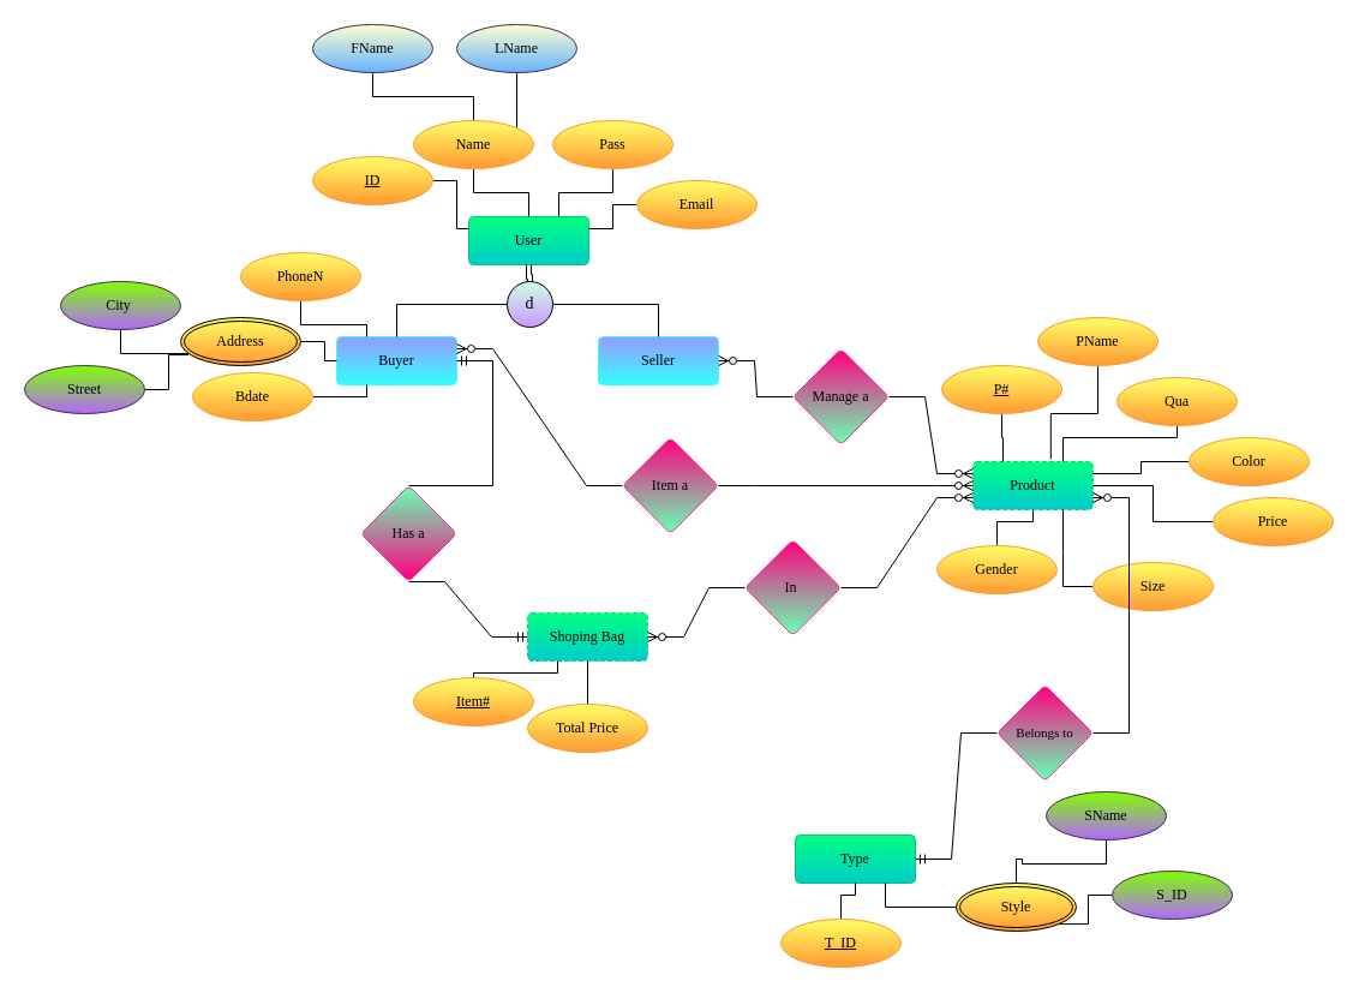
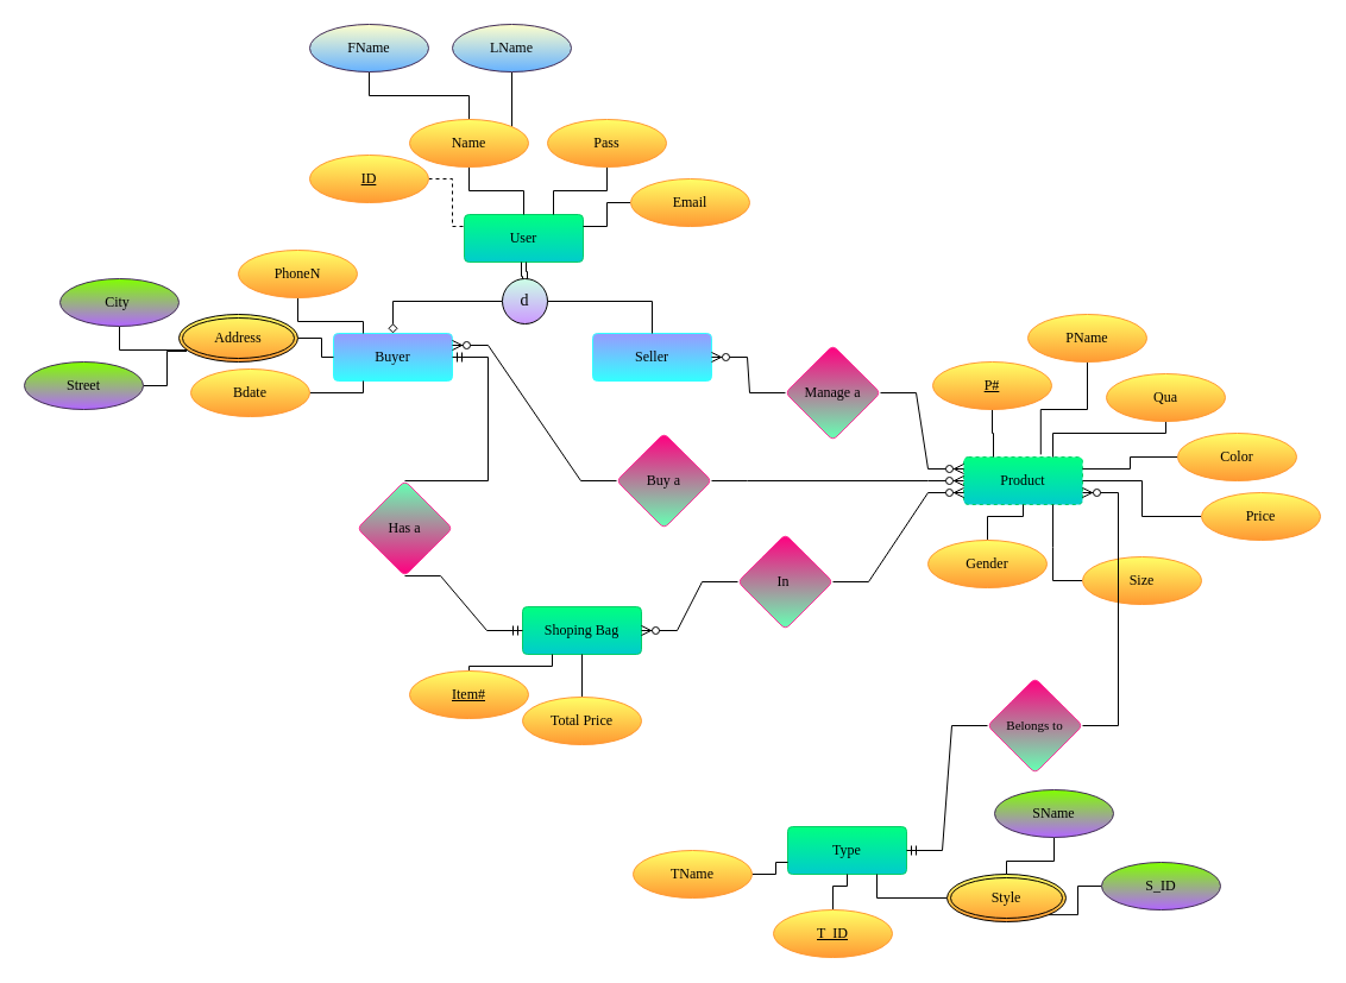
- <mxCell id="5" style="edgeStyle=orthogonalEdgeStyle;rounded=0;orthogonalLoop=1;jettySize=auto;html=1;entryX=0;entryY=0.25;entryDx=0;entryDy=0;endArrow=none;endFill=0;" parent="1" source="6" target="2" edge="1"><mxGeometry relative="1" as="geometry" /></mxCell>
+ <mxCell id="5" style="edgeStyle=orthogonalEdgeStyle;rounded=0;orthogonalLoop=1;jettySize=auto;html=1;entryX=0;entryY=0.25;entryDx=0;entryDy=0;endArrow=none;endFill=0;dashed=1;" parent="1" source="6" target="2" edge="1"><mxGeometry relative="1" as="geometry" /></mxCell>
- <mxCell id="73" style="edgeStyle=orthogonalEdgeStyle;rounded=0;orthogonalLoop=1;jettySize=auto;html=1;entryX=0.5;entryY=0;entryDx=0;entryDy=0;endArrow=none;endFill=0;" parent="1" source="75" target="34" edge="1"><mxGeometry relative="1" as="geometry" /></mxCell>
+ <mxCell id="73" style="edgeStyle=orthogonalEdgeStyle;rounded=0;orthogonalLoop=1;jettySize=auto;html=1;entryX=0.5;entryY=0;entryDx=0;entryDy=0;endArrow=diamond;endFill=0;" parent="1" source="75" target="34" edge="1"><mxGeometry relative="1" as="geometry" /></mxCell>
- <mxCell id="65" value="Item a" style="rhombus;whiteSpace=wrap;html=1;rounded=1;strokeColor=#FF3399;fillColor=#FF0080;arcSize=10;gradientColor=#66FFB3;fontFamily=Comic Sans MS;" parent="1" vertex="1"><mxGeometry x="518" y="364" width="80" height="80" as="geometry" /></mxCell>
+ <mxCell id="65" value="Buy a" style="rhombus;whiteSpace=wrap;html=1;rounded=1;strokeColor=#FF3399;fillColor=#FF0080;arcSize=10;gradientColor=#66FFB3;fontFamily=Comic Sans MS;" parent="1" vertex="1"><mxGeometry x="518" y="364" width="80" height="80" as="geometry" /></mxCell>
- <mxCell id="4" value="&lt;font face=&quot;Comic Sans MS&quot;&gt;Shoping Bag&lt;/font&gt;" style="rounded=1;arcSize=10;whiteSpace=wrap;html=1;align=center;fillColor=#00FF80;strokeColor=#00CC66;gradientColor=#00CCCC;dashed=1;" parent="1" vertex="1"><mxGeometry x="439" y="510" width="100" height="40" as="geometry" /></mxCell>
+ <mxCell id="4" value="&lt;font face=&quot;Comic Sans MS&quot;&gt;Shoping Bag&lt;/font&gt;" style="rounded=1;arcSize=10;whiteSpace=wrap;html=1;align=center;fillColor=#00FF80;strokeColor=#00CC66;gradientColor=#00CCCC;" parent="1" vertex="1"><mxGeometry x="439" y="510" width="100" height="40" as="geometry" /></mxCell>
- <mxCell id="45" value="SName" style="ellipse;whiteSpace=wrap;html=1;align=center;fontFamily=Comic Sans MS;fillColor=#80FF00;strokeColor=#432D57;gradientColor=#B266FF;" parent="1" vertex="1"><mxGeometry x="871" y="659" width="100" height="40" as="geometry" /></mxCell>
+ <mxCell id="45" value="SName" style="ellipse;whiteSpace=wrap;html=1;align=center;fontFamily=Comic Sans MS;fillColor=#80FF00;strokeColor=#432D57;gradientColor=#B266FF;" parent="1" vertex="1"><mxGeometry x="836" y="664" width="100" height="40" as="geometry" /></mxCell>
+ <mxCell id="31" value="TName" style="ellipse;whiteSpace=wrap;html=1;align=center;fontFamily=Comic Sans MS;fillColor=#FFFF66;strokeColor=#FF9933;gradientColor=#FF9933;" parent="1" vertex="1"><mxGeometry x="532" y="715" width="100" height="40" as="geometry" /></mxCell>
+ <mxCell id="30" style="edgeStyle=orthogonalEdgeStyle;rounded=0;orthogonalLoop=1;jettySize=auto;html=1;entryX=0;entryY=0.75;entryDx=0;entryDy=0;endArrow=none;endFill=0;" parent="1" source="31" target="29" edge="1"><mxGeometry relative="1" as="geometry" /></mxCell>
